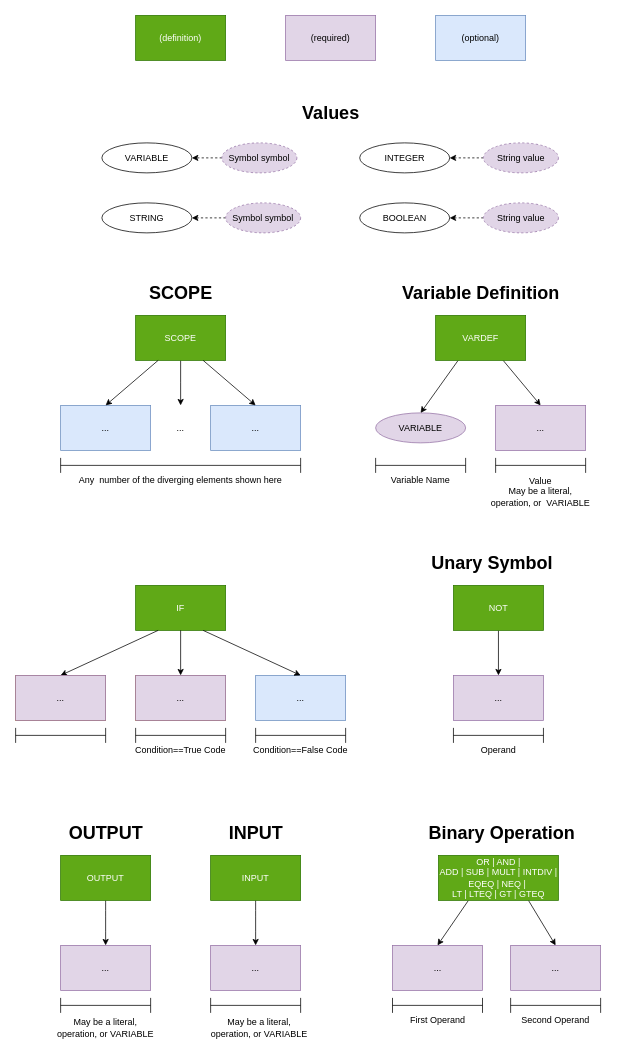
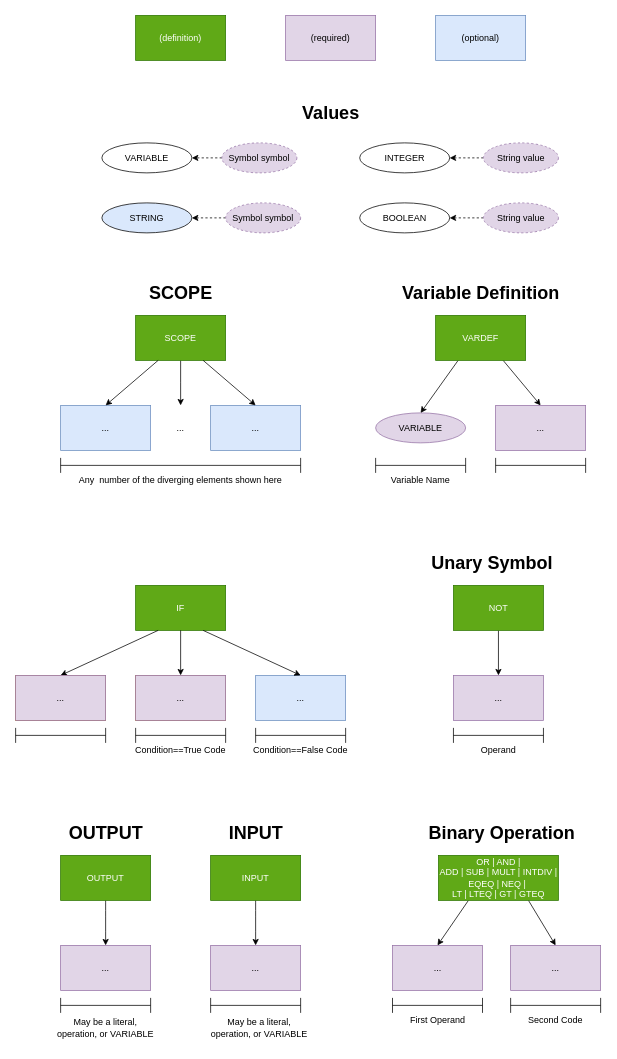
- <mxCell id="69" value="STRING" style="ellipse;whiteSpace=wrap;html=1;" vertex="1" parent="1"><mxGeometry x="135" y="270" width="120" height="40" as="geometry" /></mxCell>
+ <mxCell id="69" value="STRING" style="ellipse;whiteSpace=wrap;html=1;fillColor=#dae8fc;" vertex="1" parent="1"><mxGeometry x="135" y="270" width="120" height="40" as="geometry" /></mxCell>
- <mxCell id="15" value="Value&lt;br&gt;May be a literal, operation, or&amp;nbsp;&amp;nbsp;VARIABLE" style="text;html=1;strokeColor=none;fillColor=none;align=center;verticalAlign=middle;whiteSpace=wrap;rounded=0;" parent="1" vertex="1"><mxGeometry x="650" y="630" width="140" height="50" as="geometry" /></mxCell>
- <mxCell id="58" value="Second Operand" style="text;html=1;strokeColor=none;fillColor=none;align=center;verticalAlign=middle;whiteSpace=wrap;rounded=0;" parent="1" vertex="1"><mxGeometry x="685" y="1350" width="110" height="20" as="geometry" /></mxCell>
+ <mxCell id="58" value="Second Code" style="text;html=1;strokeColor=none;fillColor=none;align=center;verticalAlign=middle;whiteSpace=wrap;rounded=0;" parent="1" vertex="1"><mxGeometry x="685" y="1350" width="110" height="20" as="geometry" /></mxCell>
